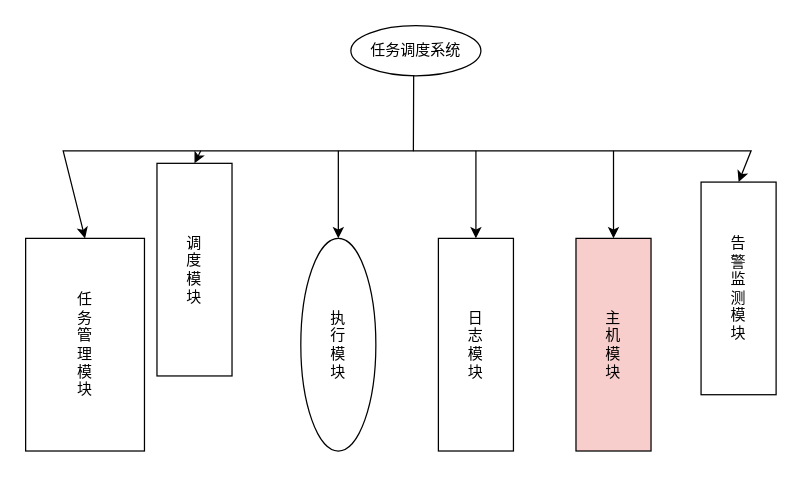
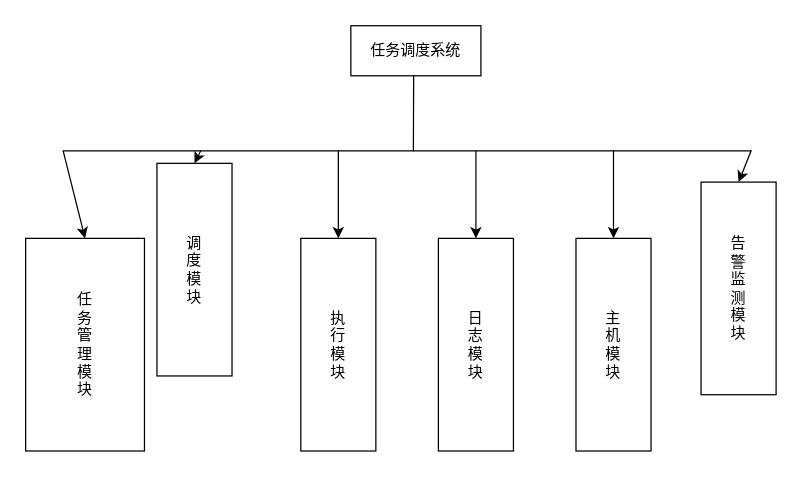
- <mxCell id="2" value="任务调度系统" style="ellipse;whiteSpace=wrap;html=1;" parent="1" vertex="1"><mxGeometry x="280" y="20" width="104" height="40" as="geometry" /></mxCell>
+ <mxCell id="2" value="任务调度系统" style="rounded=0;whiteSpace=wrap;html=1;" parent="1" vertex="1"><mxGeometry x="280" y="20" width="104" height="40" as="geometry" /></mxCell>
- <mxCell id="6" value="执&lt;br&gt;行&lt;br&gt;模&lt;br&gt;块" style="ellipse;whiteSpace=wrap;html=1;" parent="1" vertex="1"><mxGeometry x="240" y="190" width="60" height="170" as="geometry" /></mxCell>
+ <mxCell id="6" value="执&lt;br&gt;行&lt;br&gt;模&lt;br&gt;块" style="rounded=0;whiteSpace=wrap;html=1;" parent="1" vertex="1"><mxGeometry x="240" y="190" width="60" height="170" as="geometry" /></mxCell>
- <mxCell id="8" value="主&lt;br&gt;机&lt;br&gt;模&lt;br&gt;块" style="rounded=0;whiteSpace=wrap;html=1;fillColor=#f8cecc;" parent="1" vertex="1"><mxGeometry x="460" y="190" width="60" height="170" as="geometry" /></mxCell>
+ <mxCell id="8" value="主&lt;br&gt;机&lt;br&gt;模&lt;br&gt;块" style="rounded=0;whiteSpace=wrap;html=1;" parent="1" vertex="1"><mxGeometry x="460" y="190" width="60" height="170" as="geometry" /></mxCell>
